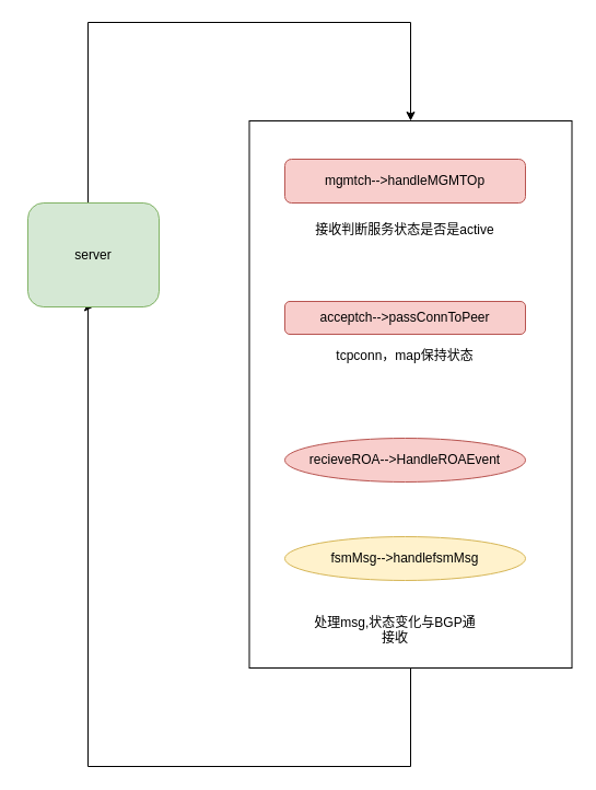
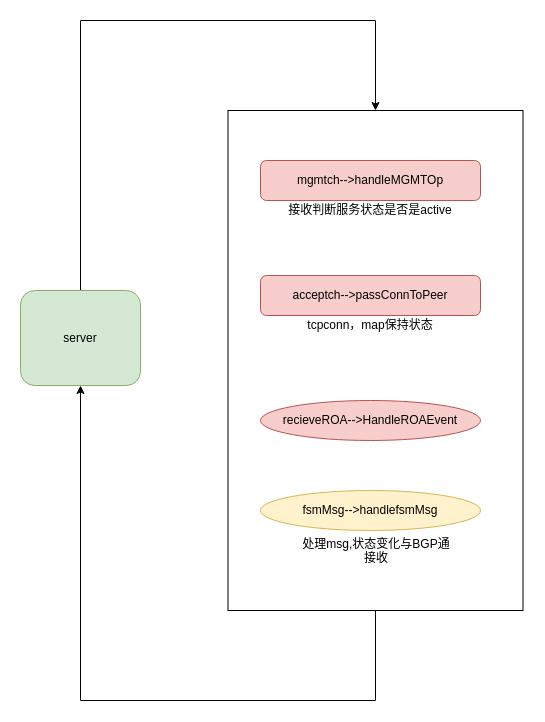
- <mxCell id="6" value="mgmtch--&amp;gt;handleMGMTOp" style="rounded=1;whiteSpace=wrap;html=1;fillColor=#f8cecc;strokeColor=#b85450;" vertex="1" parent="1"><mxGeometry x="260" y="145" width="220" height="40" as="geometry" /></mxCell>
+ <mxCell id="6" value="mgmtch--&amp;gt;handleMGMTOp" style="rounded=1;whiteSpace=wrap;html=1;fillColor=#f8cecc;strokeColor=#b85450;" vertex="1" parent="1"><mxGeometry x="260" y="160" width="220" height="40" as="geometry" /></mxCell>
- <mxCell id="5" value="server" style="rounded=1;whiteSpace=wrap;html=1;fillColor=#d5e8d4;strokeColor=#82b366;" vertex="1" parent="1"><mxGeometry x="25" y="185" width="120" height="95" as="geometry" /></mxCell>
+ <mxCell id="5" value="server" style="rounded=1;whiteSpace=wrap;html=1;fillColor=#d5e8d4;strokeColor=#82b366;" vertex="1" parent="1"><mxGeometry x="20" y="290" width="120" height="95" as="geometry" /></mxCell>
- <mxCell id="7" value="acceptch--&amp;gt;passConnToPeer" style="rounded=1;whiteSpace=wrap;html=1;fillColor=#f8cecc;strokeColor=#b85450;" vertex="1" parent="1"><mxGeometry x="260" y="275" width="220" height="30" as="geometry" /></mxCell>
+ <mxCell id="7" value="acceptch--&amp;gt;passConnToPeer" style="rounded=1;whiteSpace=wrap;html=1;fillColor=#f8cecc;strokeColor=#b85450;" vertex="1" parent="1"><mxGeometry x="260" y="275" width="220" height="40" as="geometry" /></mxCell>
- <mxCell id="12" value="&lt;div style=&quot;text-align: center&quot;&gt;&lt;font face=&quot;helvetica&quot;&gt;处理msg,状态变化与BGP通接收&lt;/font&gt;&lt;/div&gt;" style="text;whiteSpace=wrap;html=1;" vertex="1" parent="1"><mxGeometry x="285" y="555" width="150" height="30" as="geometry" /></mxCell>
+ <mxCell id="12" value="&lt;div style=&quot;text-align: center&quot;&gt;&lt;font face=&quot;helvetica&quot;&gt;处理msg,状态变化与BGP通接收&lt;/font&gt;&lt;/div&gt;" style="text;whiteSpace=wrap;html=1;" vertex="1" parent="1"><mxGeometry x="300" y="530" width="150" height="30" as="geometry" /></mxCell>
